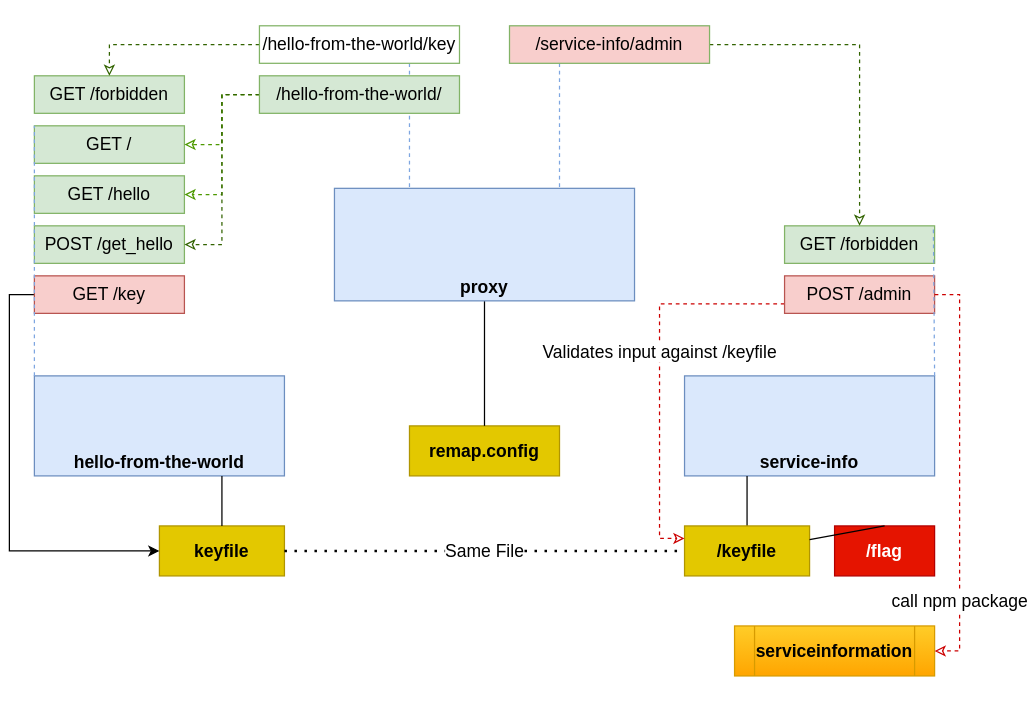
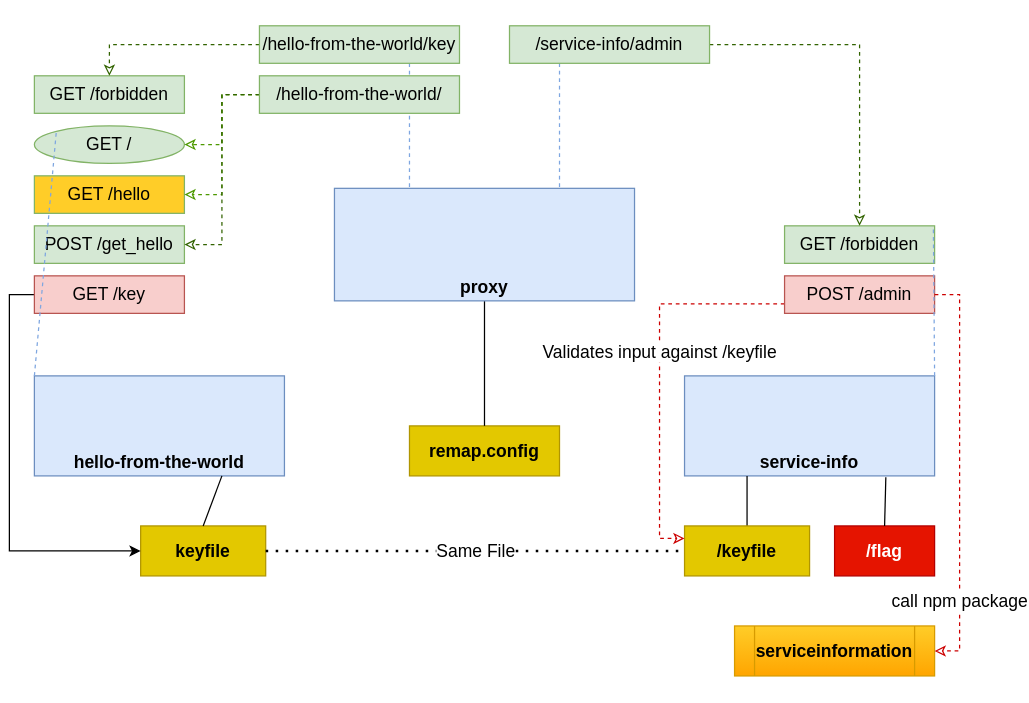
- <mxCell id="33" value="/hello-from-the-world/key" style="rounded=0;whiteSpace=wrap;html=1;fontSize=14;fillColor=#ffffff;strokeColor=#82b366;" vertex="1" parent="1"><mxGeometry x="200" y="20" width="160" height="30" as="geometry" /></mxCell>
+ <mxCell id="33" value="/hello-from-the-world/key" style="rounded=0;whiteSpace=wrap;html=1;fontSize=14;fillColor=#d5e8d4;strokeColor=#82b366;" vertex="1" parent="1"><mxGeometry x="200" y="20" width="160" height="30" as="geometry" /></mxCell>
- <mxCell id="40" value="/service-info/admin" style="rounded=0;whiteSpace=wrap;html=1;fontSize=14;fillColor=#f8cecc;strokeColor=#82b366;" vertex="1" parent="1"><mxGeometry x="400" y="20" width="160" height="30" as="geometry" /></mxCell>
+ <mxCell id="40" value="/service-info/admin" style="rounded=0;whiteSpace=wrap;html=1;fontSize=14;fillColor=#d5e8d4;strokeColor=#82b366;" vertex="1" parent="1"><mxGeometry x="400" y="20" width="160" height="30" as="geometry" /></mxCell>
- <mxCell id="17" value="GET /" style="rounded=0;whiteSpace=wrap;html=1;fontSize=14;fillColor=#d5e8d4;strokeColor=#82b366;" vertex="1" parent="1"><mxGeometry x="20" y="100" width="120" height="30" as="geometry" /></mxCell>
+ <mxCell id="17" value="GET /" style="ellipse;whiteSpace=wrap;html=1;fontSize=14;fillColor=#d5e8d4;strokeColor=#82b366;" vertex="1" parent="1"><mxGeometry x="20" y="100" width="120" height="30" as="geometry" /></mxCell>
- <mxCell id="18" value="GET /hello" style="rounded=0;whiteSpace=wrap;html=1;fontSize=14;fillColor=#d5e8d4;strokeColor=#82b366;" vertex="1" parent="1"><mxGeometry x="20" y="140" width="120" height="30" as="geometry" /></mxCell>
+ <mxCell id="18" value="GET /hello" style="rounded=0;whiteSpace=wrap;html=1;fontSize=14;fillColor=#ffcd28;strokeColor=#82b366;" vertex="1" parent="1"><mxGeometry x="20" y="140" width="120" height="30" as="geometry" /></mxCell>
- <mxCell id="16" value="" style="endArrow=none;html=1;rounded=0;fontSize=14;exitX=0.5;exitY=0;exitDx=0;exitDy=0;" edge="1" parent="1" source="15" target="14"><mxGeometry width="50" height="50" relative="1" as="geometry"><mxPoint x="600" y="430" as="sourcePoint" /><mxPoint x="740" y="400" as="targetPoint" /></mxGeometry></mxCell>
+ <mxCell id="16" value="" style="endArrow=none;html=1;rounded=0;fontSize=14;exitX=0.5;exitY=0;exitDx=0;exitDy=0;entryX=0.805;entryY=1.013;entryDx=0;entryDy=0;entryPerimeter=0;" edge="1" parent="1" source="15" target="8"><mxGeometry width="50" height="50" relative="1" as="geometry"><mxPoint x="600" y="430" as="sourcePoint" /><mxPoint x="740" y="400" as="targetPoint" /></mxGeometry></mxCell>
- <mxCell id="10" value="keyfile" style="rounded=0;whiteSpace=wrap;html=1;fontSize=14;fillColor=#e3c800;strokeColor=#B09500;fontColor=#000000;fontStyle=1" vertex="1" parent="1"><mxGeometry x="120" y="420" width="100" height="40" as="geometry" /></mxCell>
+ <mxCell id="10" value="keyfile" style="rounded=0;whiteSpace=wrap;html=1;fontSize=14;fillColor=#e3c800;strokeColor=#B09500;fontColor=#000000;fontStyle=1" vertex="1" parent="1"><mxGeometry x="105" y="420" width="100" height="40" as="geometry" /></mxCell>
